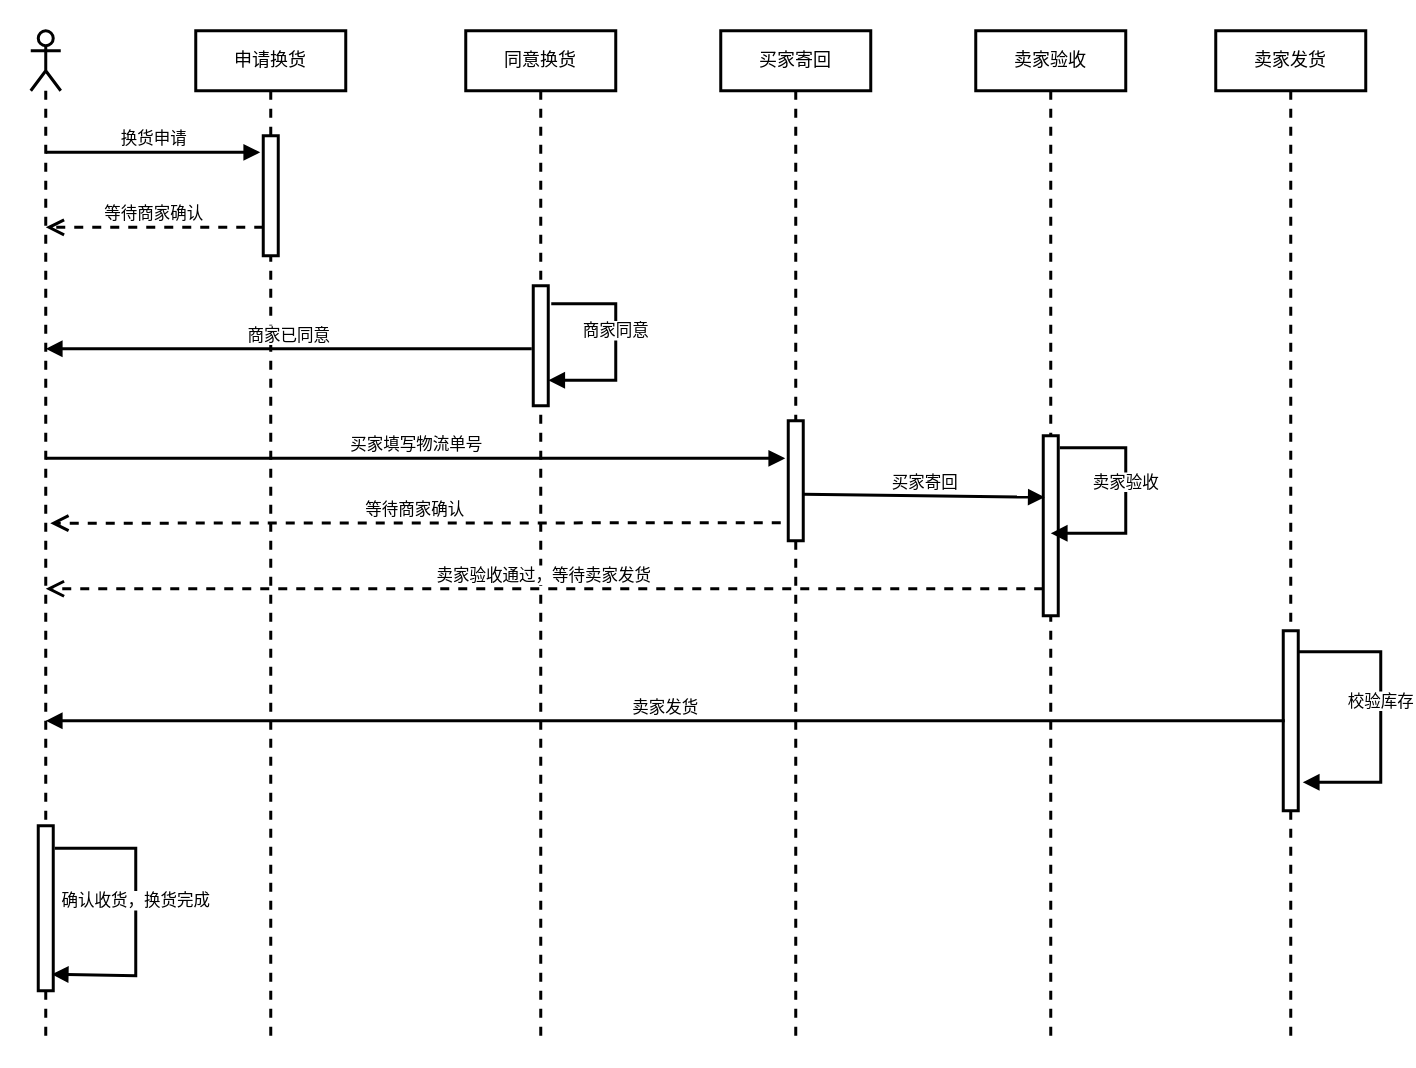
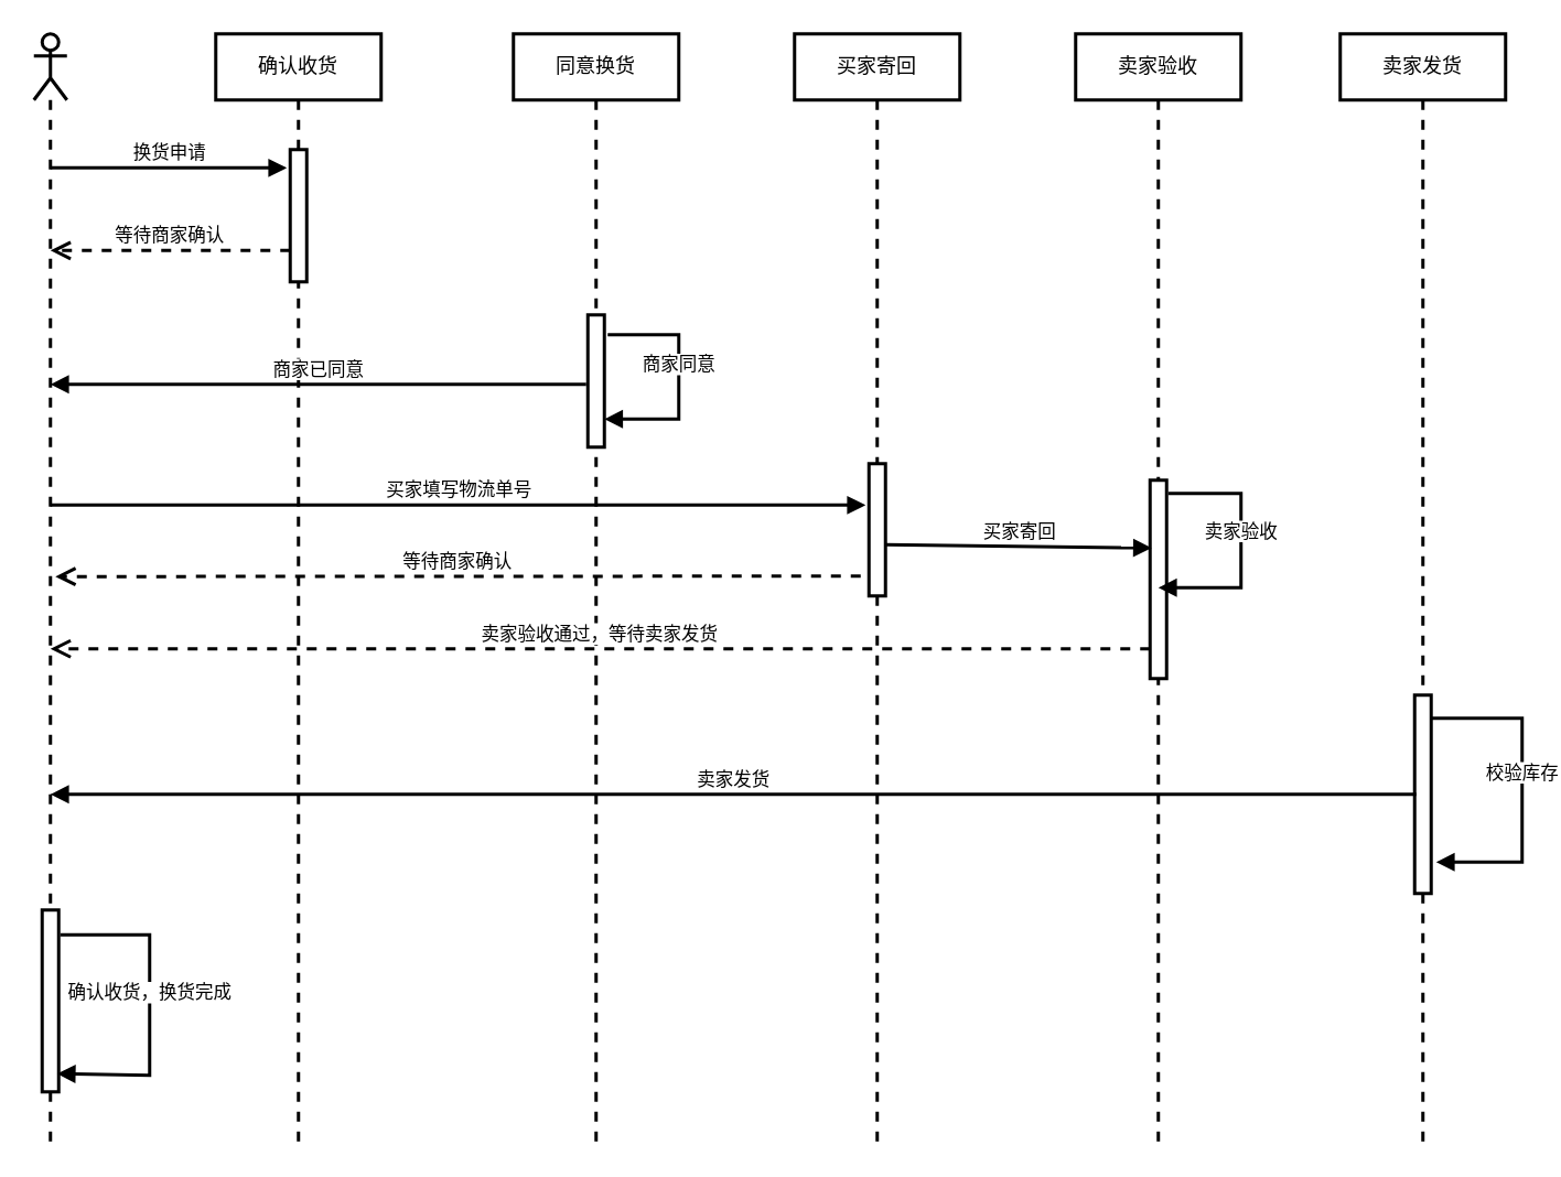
- <mxCell id="5" value="申请换货" style="shape=umlLifeline;perimeter=lifelinePerimeter;whiteSpace=wrap;html=1;container=1;collapsible=0;recursiveResize=0;outlineConnect=0;strokeWidth=2;" vertex="1" parent="1"><mxGeometry x="130" y="20" width="100" height="670" as="geometry" /></mxCell>
+ <mxCell id="5" value="确认收货" style="shape=umlLifeline;perimeter=lifelinePerimeter;whiteSpace=wrap;html=1;container=1;collapsible=0;recursiveResize=0;outlineConnect=0;strokeWidth=2;" vertex="1" parent="1"><mxGeometry x="130" y="20" width="100" height="670" as="geometry" /></mxCell>
